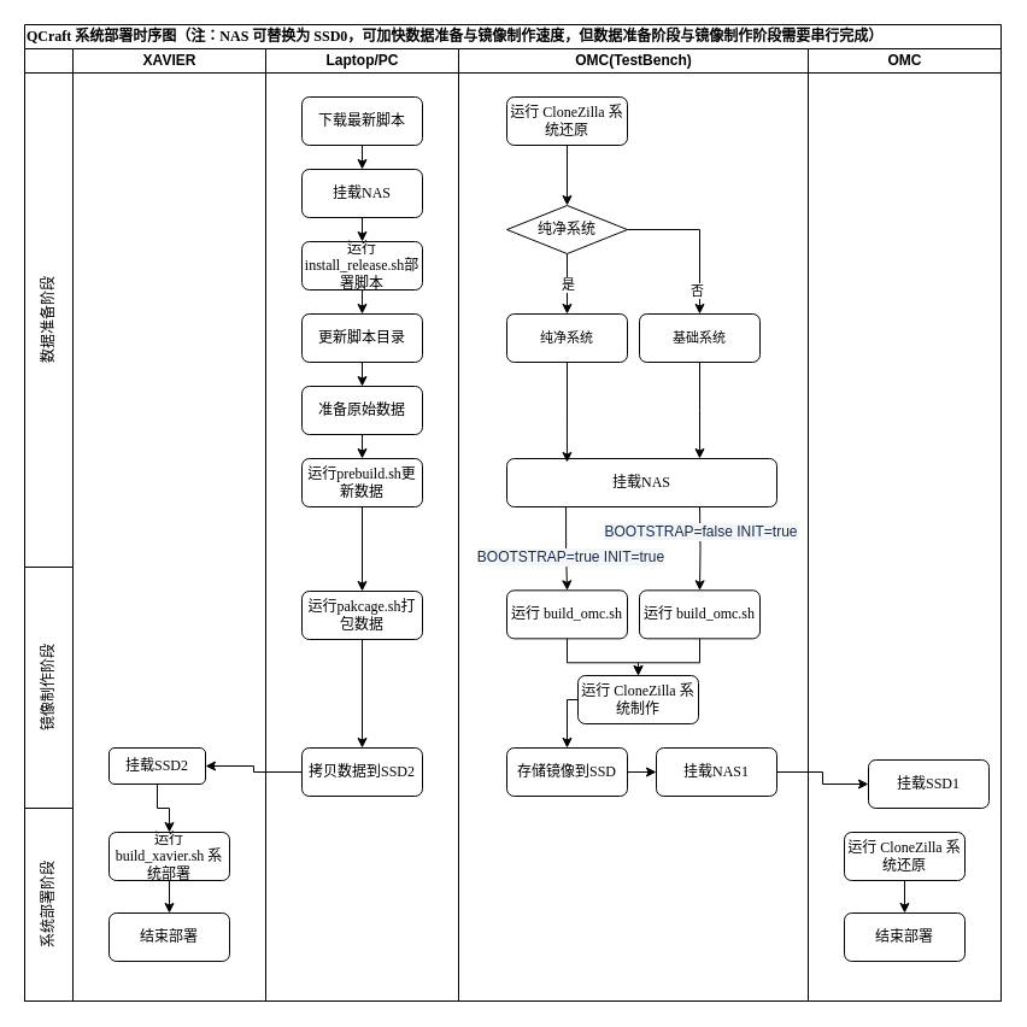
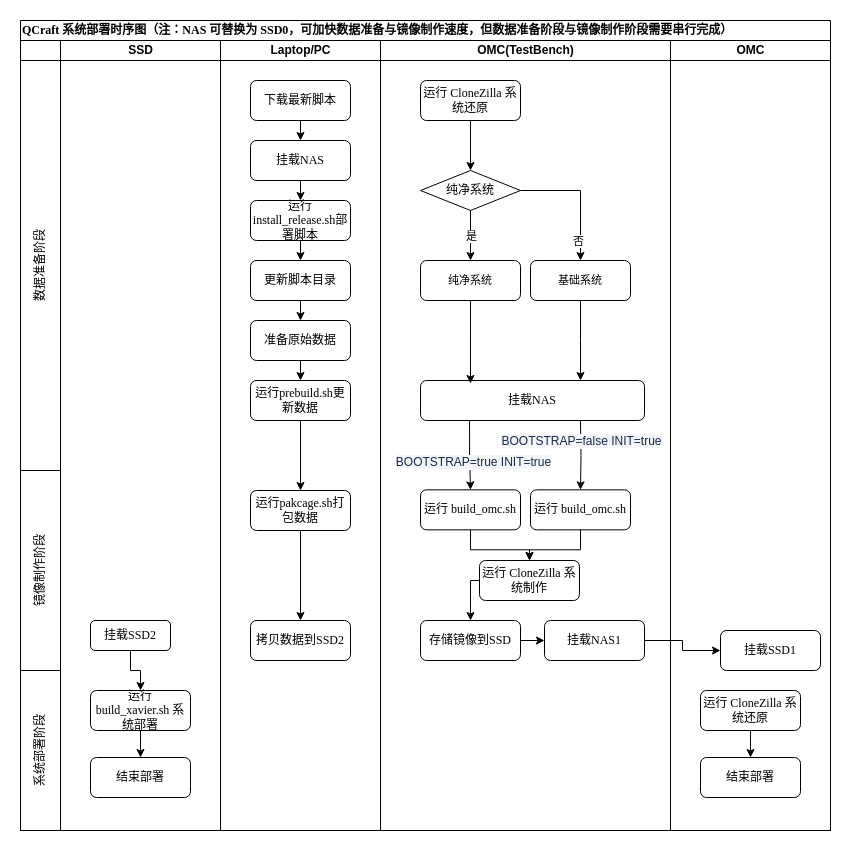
- <mxCell id="7" value="XAVIER" style="swimlane;html=1;startSize=20;" vertex="1" parent="2"><mxGeometry x="40" y="20" width="160" height="790" as="geometry" /></mxCell>
+ <mxCell id="7" value="SSD" style="swimlane;html=1;startSize=20;" vertex="1" parent="2"><mxGeometry x="40" y="20" width="160" height="790" as="geometry" /></mxCell>
- <mxCell id="60" style="edgeStyle=orthogonalEdgeStyle;rounded=0;orthogonalLoop=1;jettySize=auto;html=1;exitX=0;exitY=0.5;exitDx=0;exitDy=0;entryX=1;entryY=0.5;entryDx=0;entryDy=0;" edge="1" parent="2" source="24" target="11"><mxGeometry relative="1" as="geometry" /></mxCell>
